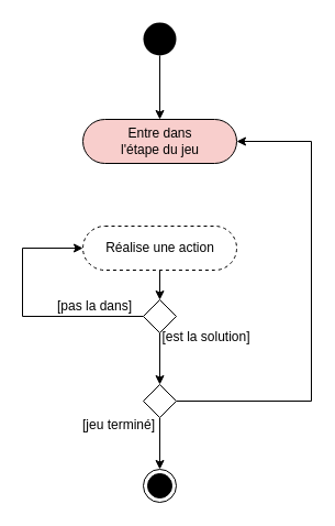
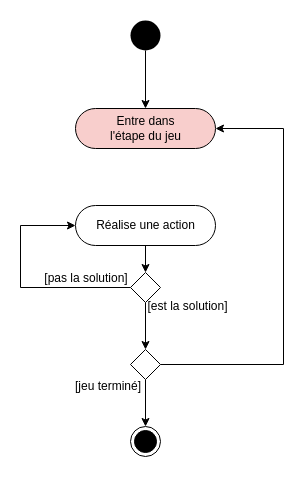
- <mxCell id="6" value="Réalise une action" style="html=1;align=center;verticalAlign=middle;rounded=1;absoluteArcSize=1;arcSize=49;dashed=1;" vertex="1" parent="1"><mxGeometry x="75" y="205" width="140" height="40" as="geometry" /></mxCell>
+ <mxCell id="6" value="Réalise une action" style="html=1;align=center;verticalAlign=middle;rounded=1;absoluteArcSize=1;arcSize=49;dashed=0;" vertex="1" parent="1"><mxGeometry x="75" y="205" width="140" height="40" as="geometry" /></mxCell>
- <mxCell id="15" value="[pas la dans]" style="text;html=1;strokeColor=none;fillColor=none;align=center;verticalAlign=middle;whiteSpace=wrap;rounded=0;" vertex="1" parent="1"><mxGeometry x="39" y="268" width="94" height="20" as="geometry" /></mxCell>
+ <mxCell id="15" value="[pas la solution]" style="text;html=1;strokeColor=none;fillColor=none;align=center;verticalAlign=middle;whiteSpace=wrap;rounded=0;" vertex="1" parent="1"><mxGeometry x="39" y="268" width="94" height="20" as="geometry" /></mxCell>
